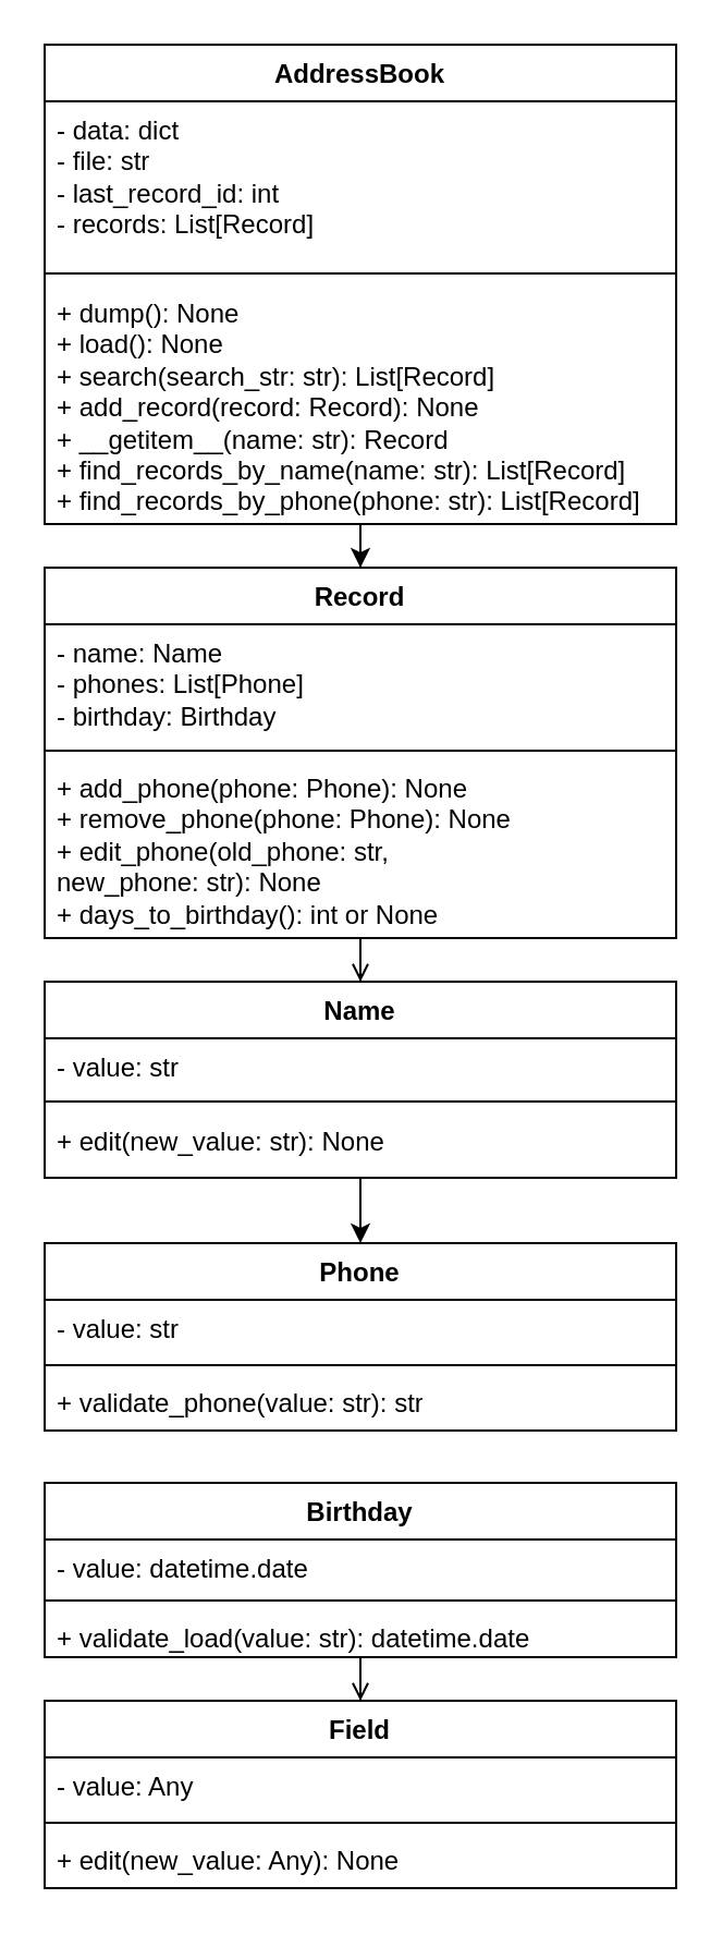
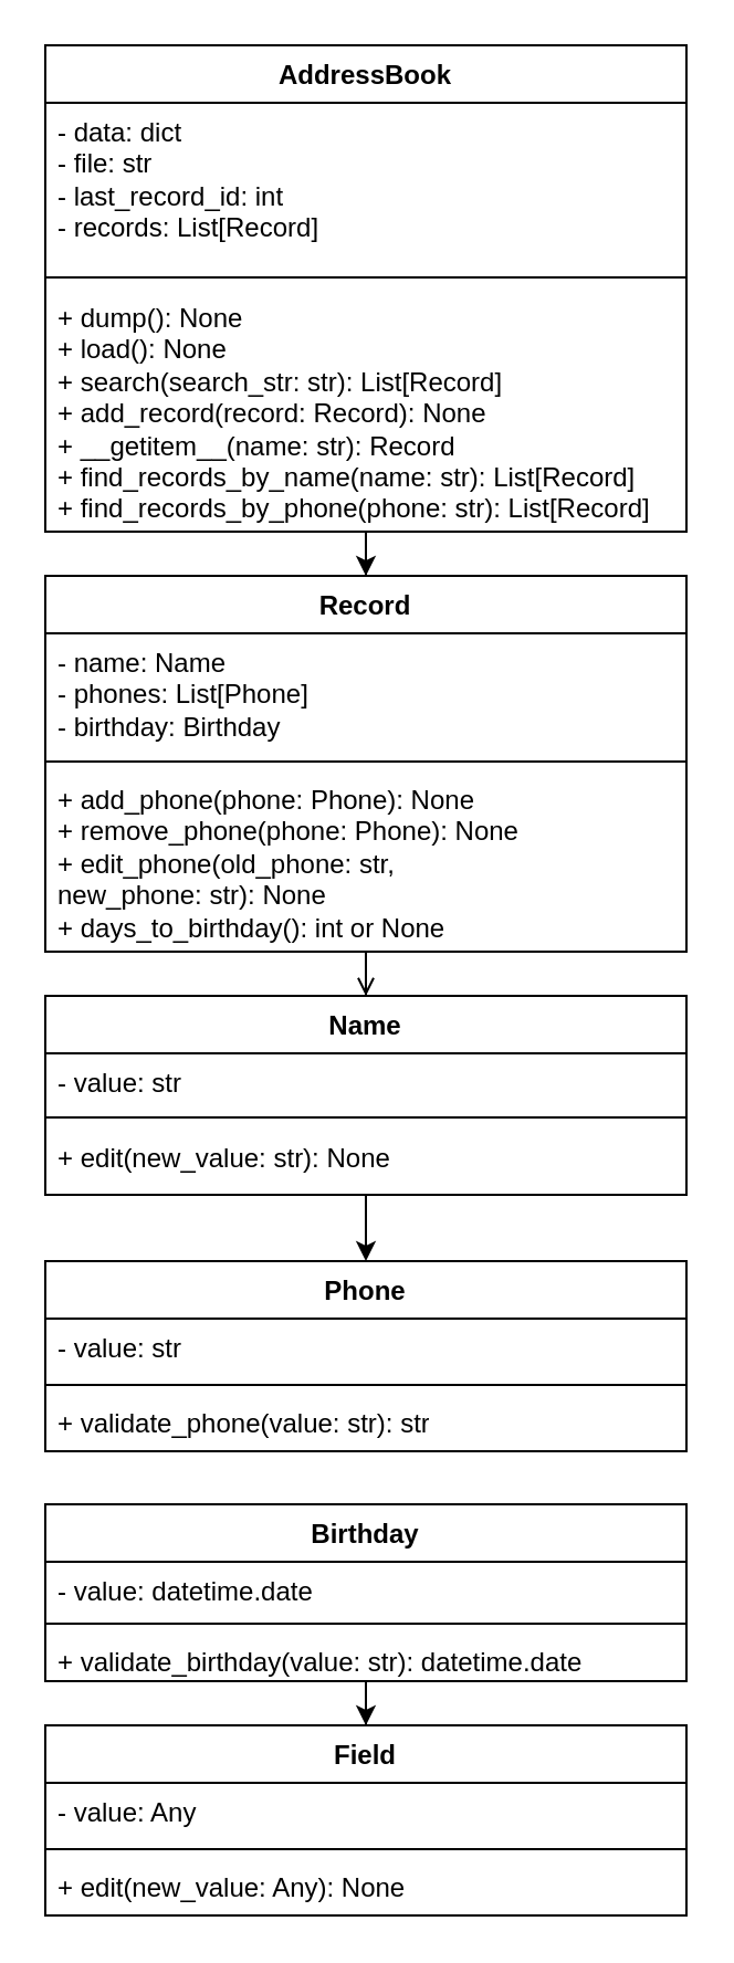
- <mxCell id="21" value="+ validate_load(value: str): datetime.date" style="text;strokeColor=none;fillColor=none;align=left;verticalAlign=top;spacingLeft=4;spacingRight=4;overflow=hidden;rotatable=0;points=[[0,0.5],[1,0.5]];portConstraint=eastwest;whiteSpace=wrap;html=1;" vertex="1" parent="18"><mxGeometry y="58" width="290" height="22" as="geometry" /></mxCell>
+ <mxCell id="21" value="+ validate_birthday(value: str): datetime.date" style="text;strokeColor=none;fillColor=none;align=left;verticalAlign=top;spacingLeft=4;spacingRight=4;overflow=hidden;rotatable=0;points=[[0,0.5],[1,0.5]];portConstraint=eastwest;whiteSpace=wrap;html=1;" vertex="1" parent="18"><mxGeometry y="58" width="290" height="22" as="geometry" /></mxCell>
- <mxCell id="17" style="edgeStyle=orthogonalEdgeStyle;rounded=0;orthogonalLoop=1;jettySize=auto;html=1;endArrow=open;" edge="1" parent="1" source="18" target="26"><mxGeometry relative="1" as="geometry" /></mxCell>
+ <mxCell id="17" style="edgeStyle=orthogonalEdgeStyle;rounded=0;orthogonalLoop=1;jettySize=auto;html=1;" edge="1" parent="1" source="18" target="26"><mxGeometry relative="1" as="geometry" /></mxCell>
